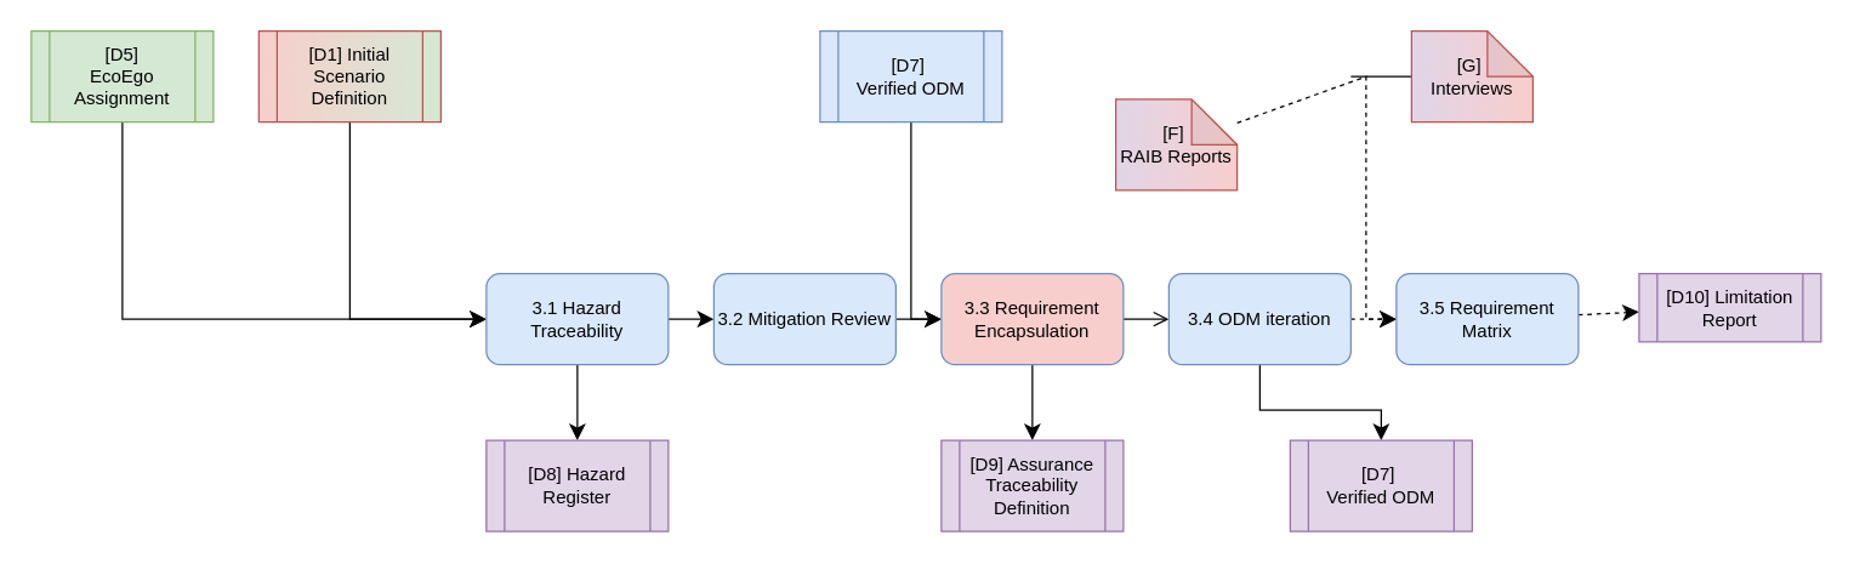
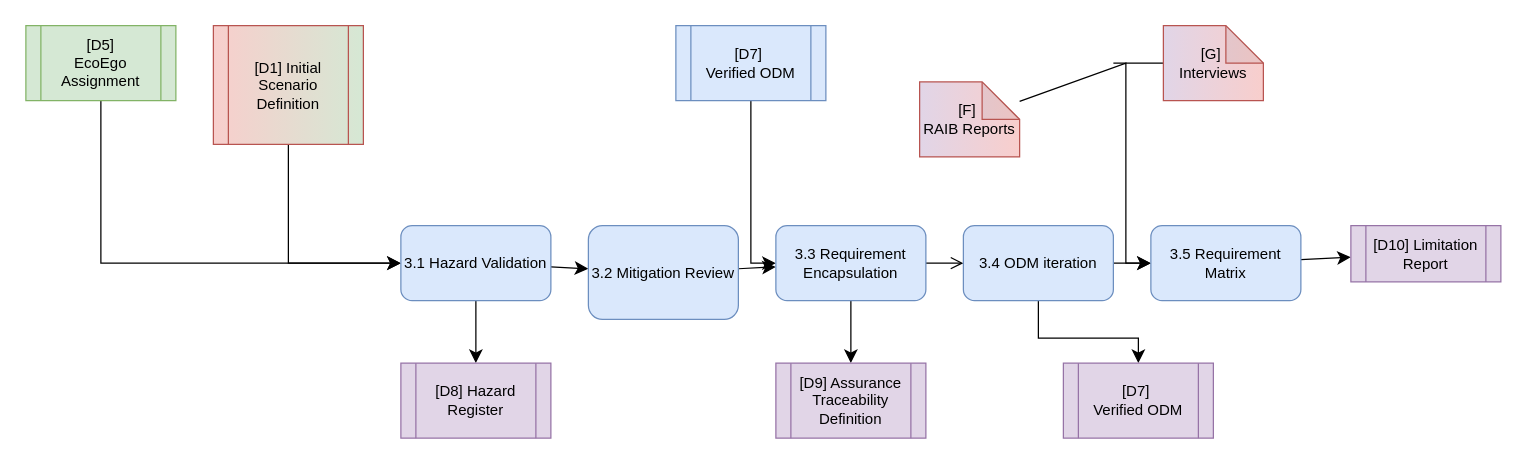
- <mxCell id="3" value="[D1] Initial Scenario Definition" style="shape=process;whiteSpace=wrap;html=1;backgroundOutline=1;fillColor=#f8cecc;strokeColor=#b85450;gradientColor=#D5E8D4;gradientDirection=east;" vertex="1" parent="1"><mxGeometry x="170" y="20" width="120" height="60" as="geometry" /></mxCell>
+ <mxCell id="3" value="[D1] Initial Scenario Definition" style="shape=process;whiteSpace=wrap;html=1;backgroundOutline=1;fillColor=#f8cecc;strokeColor=#b85450;gradientColor=#D5E8D4;gradientDirection=east;" vertex="1" parent="1"><mxGeometry x="170" y="20" width="120" height="95" as="geometry" /></mxCell>
- <mxCell id="8" style="edgeStyle=none;curved=0;rounded=0;orthogonalLoop=1;jettySize=auto;html=1;entryX=0;entryY=0.5;entryDx=0;entryDy=0;fontSize=12;startSize=8;endSize=8;dashed=1;" edge="1" parent="1" source="9" target="22"><mxGeometry relative="1" as="geometry"><Array as="points"><mxPoint x="900" y="50" /><mxPoint x="900" y="210" /></Array></mxGeometry></mxCell>
+ <mxCell id="8" style="edgeStyle=none;curved=0;rounded=0;orthogonalLoop=1;jettySize=auto;html=1;entryX=0;entryY=0.5;entryDx=0;entryDy=0;fontSize=12;startSize=8;endSize=8;" edge="1" parent="1" source="9" target="22"><mxGeometry relative="1" as="geometry"><Array as="points"><mxPoint x="900" y="50" /><mxPoint x="900" y="210" /></Array></mxGeometry></mxCell>
- <mxCell id="21" value="" style="edgeStyle=none;curved=1;rounded=0;orthogonalLoop=1;jettySize=auto;html=1;fontSize=12;startSize=8;endSize=8;dashed=1;" edge="1" parent="1" source="22" target="27"><mxGeometry relative="1" as="geometry" /></mxCell>
+ <mxCell id="21" value="" style="edgeStyle=none;curved=1;rounded=0;orthogonalLoop=1;jettySize=auto;html=1;fontSize=12;startSize=8;endSize=8;" edge="1" parent="1" source="22" target="27"><mxGeometry relative="1" as="geometry" /></mxCell>
- <mxCell id="12" value="3.1 Hazard Traceability" style="rounded=1;whiteSpace=wrap;html=1;fillColor=#dae8fc;strokeColor=#6c8ebf;" vertex="1" parent="1"><mxGeometry x="320" y="180" width="120" height="60" as="geometry" /></mxCell>
+ <mxCell id="12" value="3.1 Hazard Validation" style="rounded=1;whiteSpace=wrap;html=1;fillColor=#dae8fc;strokeColor=#6c8ebf;" vertex="1" parent="1"><mxGeometry x="320" y="180" width="120" height="60" as="geometry" /></mxCell>
- <mxCell id="14" value="3.2 Mitigation Review" style="rounded=1;whiteSpace=wrap;html=1;fillColor=#dae8fc;strokeColor=#6c8ebf;" vertex="1" parent="1"><mxGeometry x="470" y="180" width="120" height="60" as="geometry" /></mxCell>
+ <mxCell id="14" value="3.2 Mitigation Review" style="rounded=1;whiteSpace=wrap;html=1;fillColor=#dae8fc;strokeColor=#6c8ebf;" vertex="1" parent="1"><mxGeometry x="470" y="180" width="120" height="75" as="geometry" /></mxCell>
- <mxCell id="17" value="3.3 Requirement Encapsulation" style="rounded=1;whiteSpace=wrap;html=1;fillColor=#f8cecc;strokeColor=#6c8ebf;" vertex="1" parent="1"><mxGeometry x="620" y="180" width="120" height="60" as="geometry" /></mxCell>
+ <mxCell id="17" value="3.3 Requirement Encapsulation" style="rounded=1;whiteSpace=wrap;html=1;fillColor=#dae8fc;strokeColor=#6c8ebf;" vertex="1" parent="1"><mxGeometry x="620" y="180" width="120" height="60" as="geometry" /></mxCell>
- <mxCell id="19" value="" style="edgeStyle=none;curved=1;rounded=0;orthogonalLoop=1;jettySize=auto;html=1;fontSize=12;startSize=8;endSize=8;dashed=1;" edge="1" parent="1" source="20" target="22"><mxGeometry relative="1" as="geometry" /></mxCell>
+ <mxCell id="19" value="" style="edgeStyle=none;curved=1;rounded=0;orthogonalLoop=1;jettySize=auto;html=1;fontSize=12;startSize=8;endSize=8;" edge="1" parent="1" source="20" target="22"><mxGeometry relative="1" as="geometry" /></mxCell>
